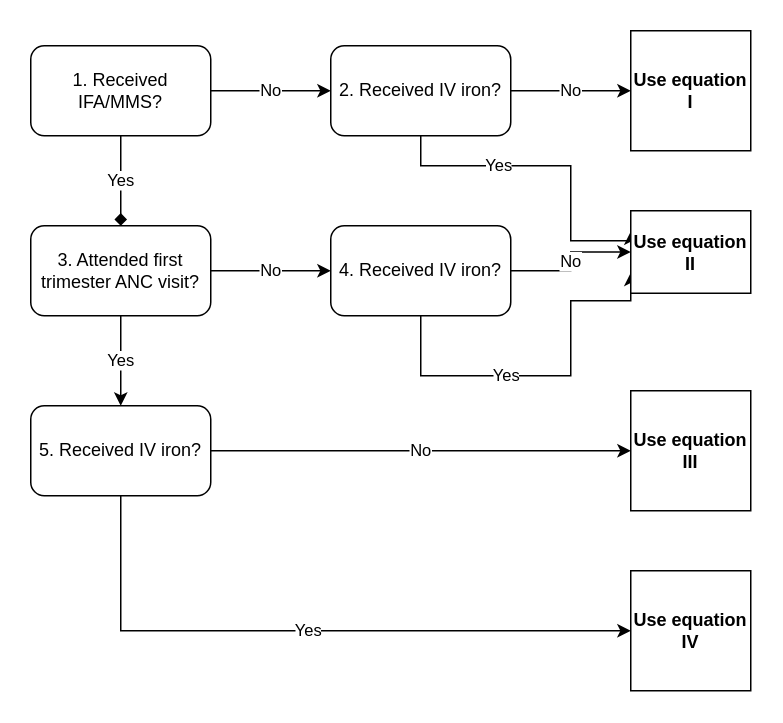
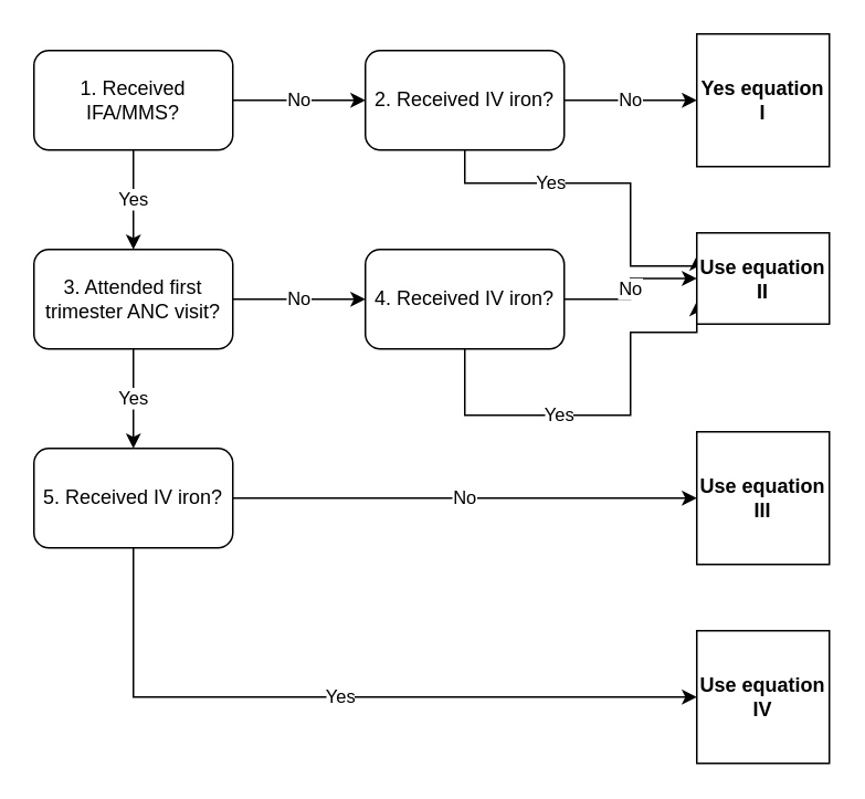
- <mxCell id="14" value="&lt;b&gt;Use equation&lt;/b&gt;&lt;div&gt;&lt;b&gt;I&lt;/b&gt;&lt;/div&gt;" style="whiteSpace=wrap;html=1;aspect=fixed;" vertex="1" parent="1"><mxGeometry x="420" y="20" width="80" height="80" as="geometry" /></mxCell>
+ <mxCell id="14" value="&lt;b&gt;Yes equation&lt;/b&gt;&lt;div&gt;&lt;b&gt;I&lt;/b&gt;&lt;/div&gt;" style="whiteSpace=wrap;html=1;aspect=fixed;" vertex="1" parent="1"><mxGeometry x="420" y="20" width="80" height="80" as="geometry" /></mxCell>
- <mxCell id="2" value="Yes" style="edgeStyle=orthogonalEdgeStyle;rounded=0;orthogonalLoop=1;jettySize=auto;html=1;endArrow=diamond;" edge="1" parent="1" source="4" target="10"><mxGeometry relative="1" as="geometry" /></mxCell>
+ <mxCell id="2" value="Yes" style="edgeStyle=orthogonalEdgeStyle;rounded=0;orthogonalLoop=1;jettySize=auto;html=1;" edge="1" parent="1" source="4" target="10"><mxGeometry relative="1" as="geometry" /></mxCell>
